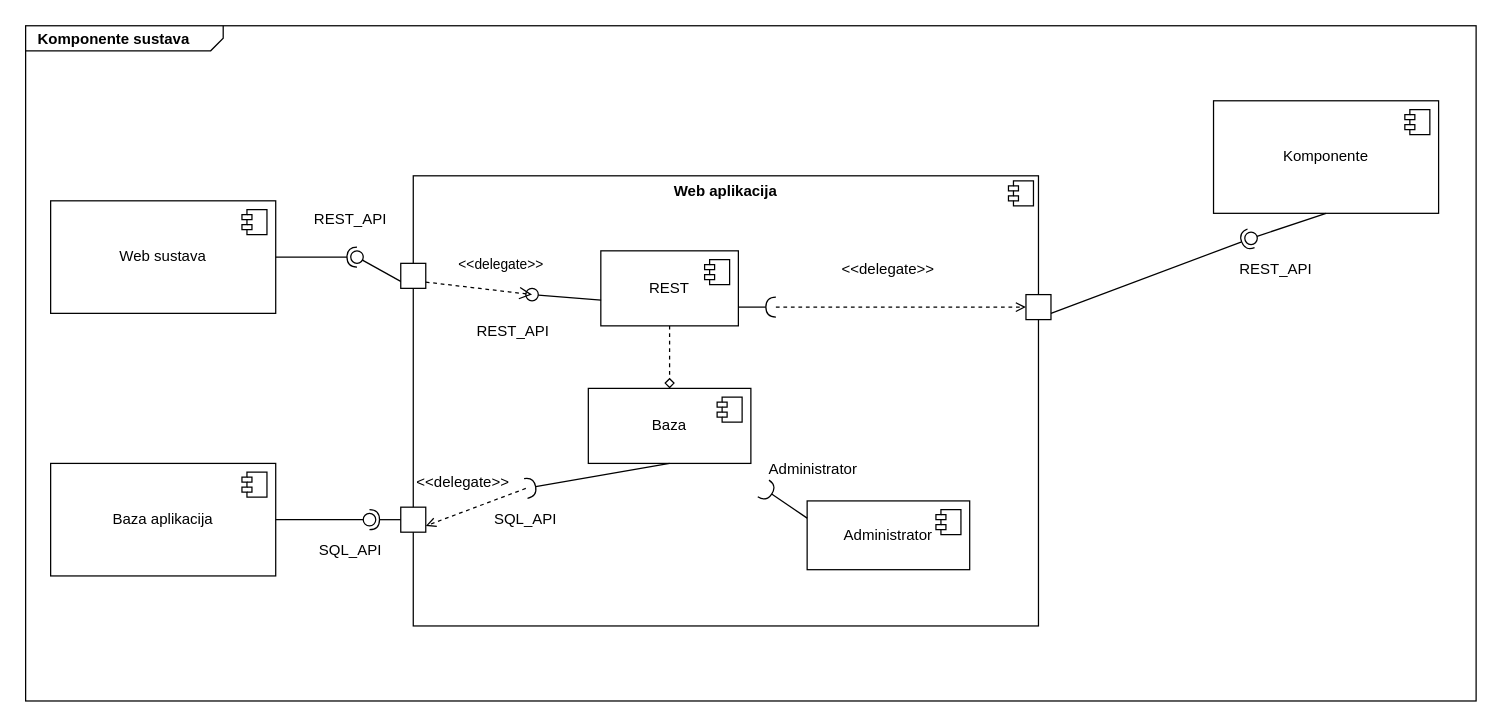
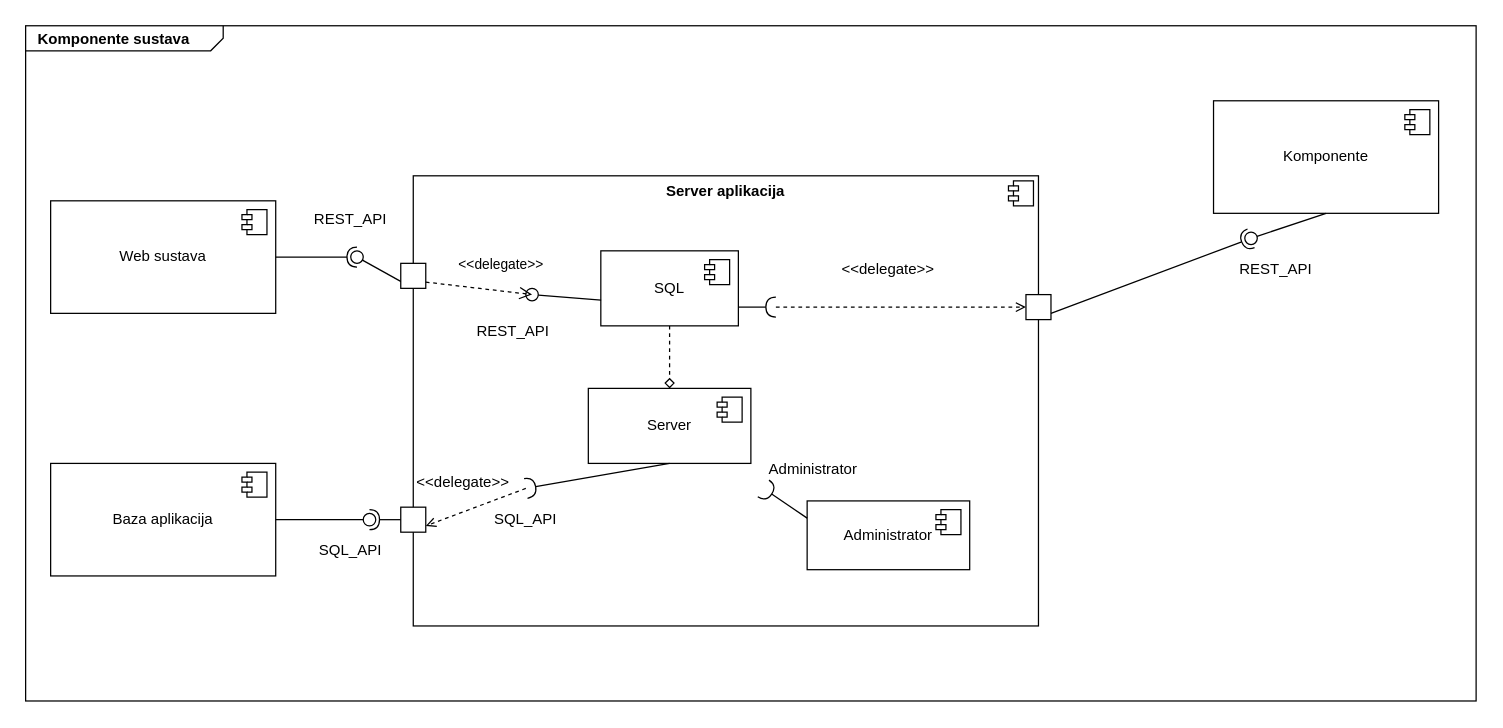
- <mxCell id="9" value="&lt;p style=&quot;margin:0px;margin-top:6px;text-align:center;&quot;&gt;&lt;b&gt;Web aplikacija&lt;/b&gt;&lt;/p&gt;&lt;p style=&quot;margin:0px;margin-left:8px;&quot;&gt;&lt;br&gt;&lt;/p&gt;" style="align=left;overflow=fill;html=1;dropTarget=0;whiteSpace=wrap;" vertex="1" parent="1"><mxGeometry x="330" y="140" width="500" height="360" as="geometry" /></mxCell>
+ <mxCell id="9" value="&lt;p style=&quot;margin:0px;margin-top:6px;text-align:center;&quot;&gt;&lt;b&gt;Server aplikacija&lt;/b&gt;&lt;/p&gt;&lt;p style=&quot;margin:0px;margin-left:8px;&quot;&gt;&lt;br&gt;&lt;/p&gt;" style="align=left;overflow=fill;html=1;dropTarget=0;whiteSpace=wrap;" vertex="1" parent="1"><mxGeometry x="330" y="140" width="500" height="360" as="geometry" /></mxCell>
- <mxCell id="18" value="REST" style="html=1;dropTarget=0;whiteSpace=wrap;" vertex="1" parent="1"><mxGeometry x="480" y="200" width="110" height="60" as="geometry" /></mxCell>
+ <mxCell id="18" value="SQL" style="html=1;dropTarget=0;whiteSpace=wrap;" vertex="1" parent="1"><mxGeometry x="480" y="200" width="110" height="60" as="geometry" /></mxCell>
- <mxCell id="22" value="Baza" style="html=1;dropTarget=0;whiteSpace=wrap;" vertex="1" parent="1"><mxGeometry x="470" y="310" width="130" height="60" as="geometry" /></mxCell>
+ <mxCell id="22" value="Server" style="html=1;dropTarget=0;whiteSpace=wrap;" vertex="1" parent="1"><mxGeometry x="470" y="310" width="130" height="60" as="geometry" /></mxCell>
